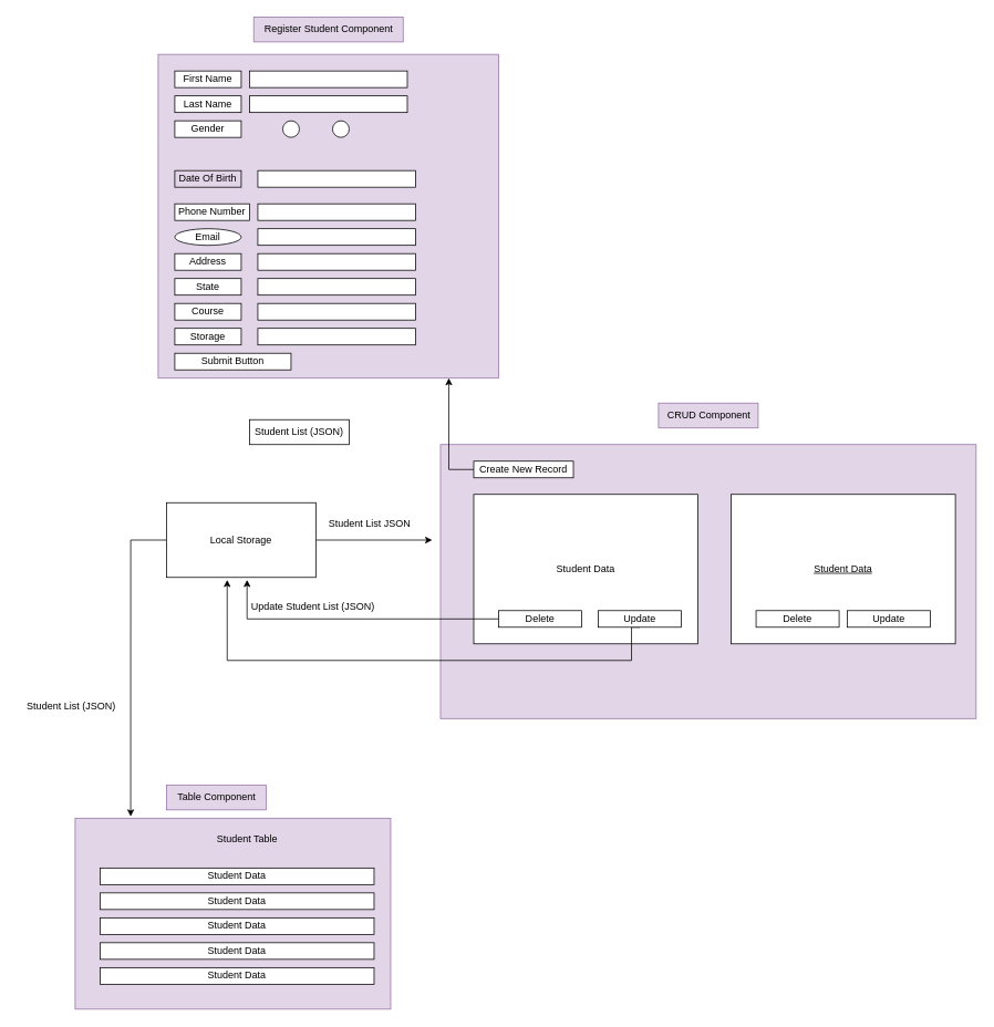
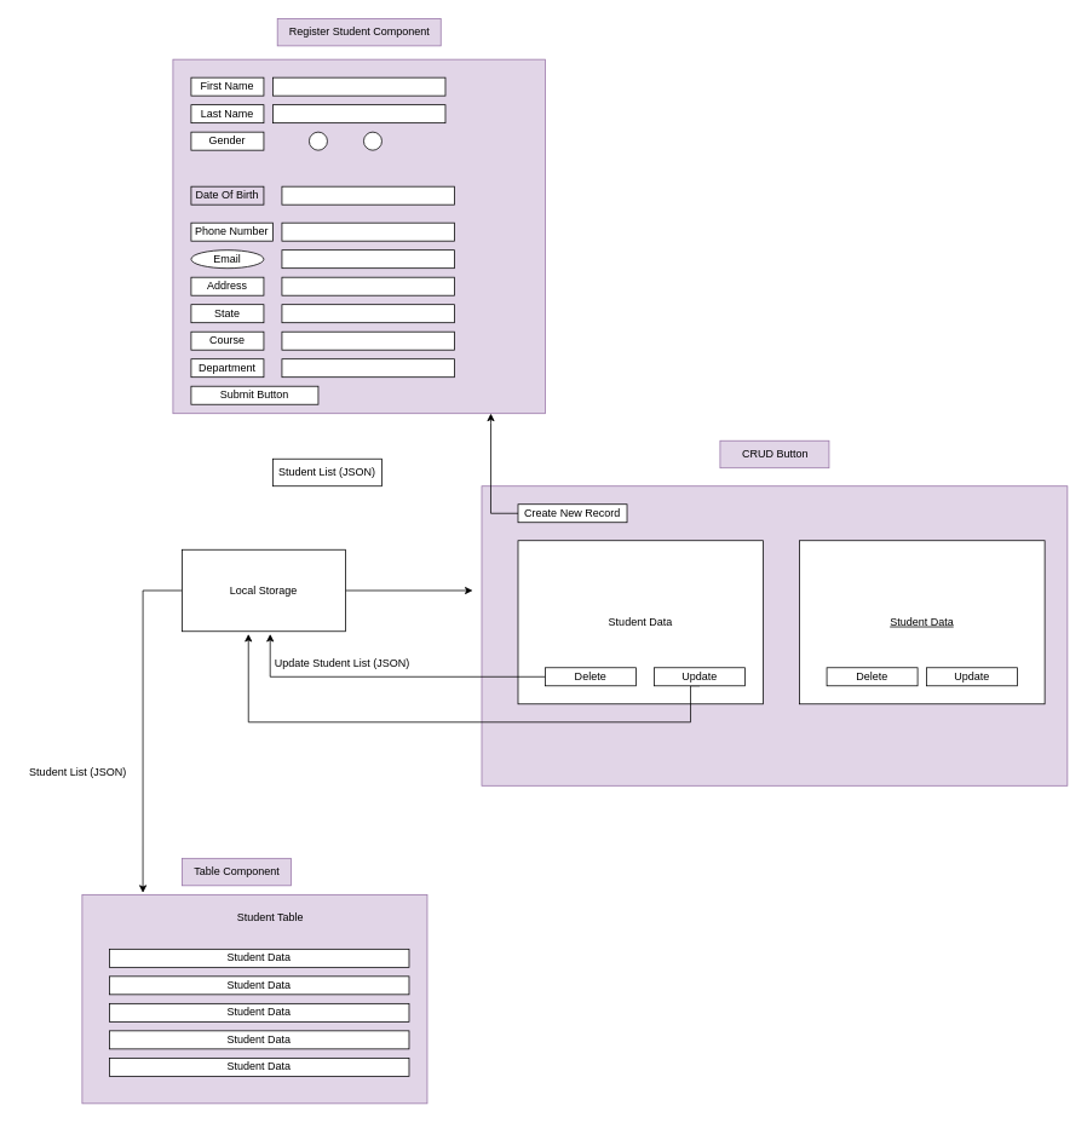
- <mxCell id="20" value="Storage" style="rounded=0;whiteSpace=wrap;html=1;" parent="1" vertex="1"><mxGeometry x="210" y="395" width="80" height="20" as="geometry" /></mxCell>
+ <mxCell id="20" value="Department" style="rounded=0;whiteSpace=wrap;html=1;" parent="1" vertex="1"><mxGeometry x="210" y="395" width="80" height="20" as="geometry" /></mxCell>
- <mxCell id="40" value="CRUD Component&lt;br&gt;" style="text;html=1;align=center;verticalAlign=middle;resizable=0;points=[];autosize=1;strokeColor=#9673a6;fillColor=#e1d5e7;" parent="1" vertex="1"><mxGeometry x="792.5" y="485" width="120" height="30" as="geometry" /></mxCell>
+ <mxCell id="40" value="CRUD Button&lt;br&gt;" style="text;html=1;align=center;verticalAlign=middle;resizable=0;points=[];autosize=1;strokeColor=#9673a6;fillColor=#e1d5e7;" parent="1" vertex="1"><mxGeometry x="792.5" y="485" width="120" height="30" as="geometry" /></mxCell>
- <mxCell id="52" value="Student List JSON" style="text;html=1;strokeColor=none;fillColor=none;align=center;verticalAlign=middle;whiteSpace=wrap;rounded=0;" parent="1" vertex="1"><mxGeometry x="390" y="615" width="110" height="30" as="geometry" /></mxCell>
